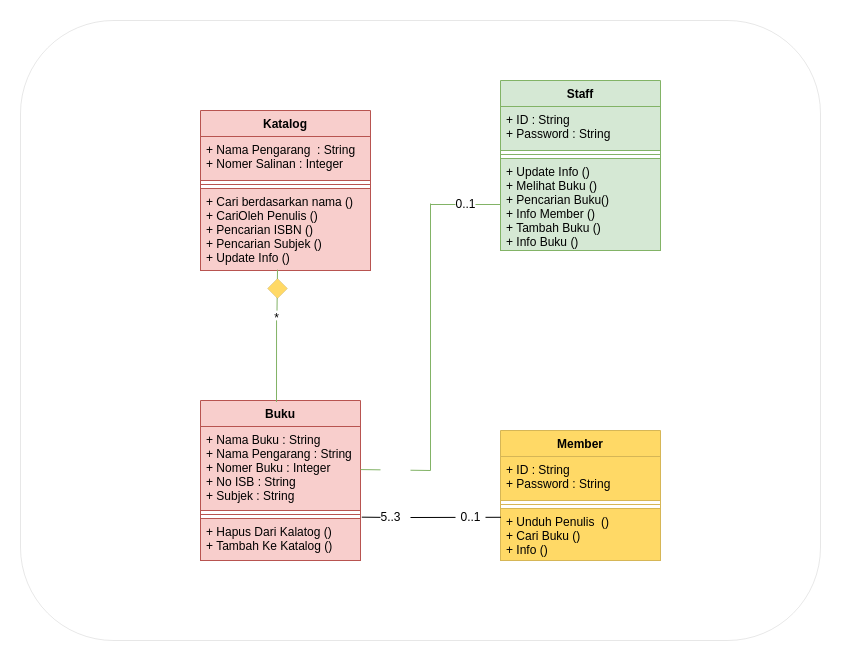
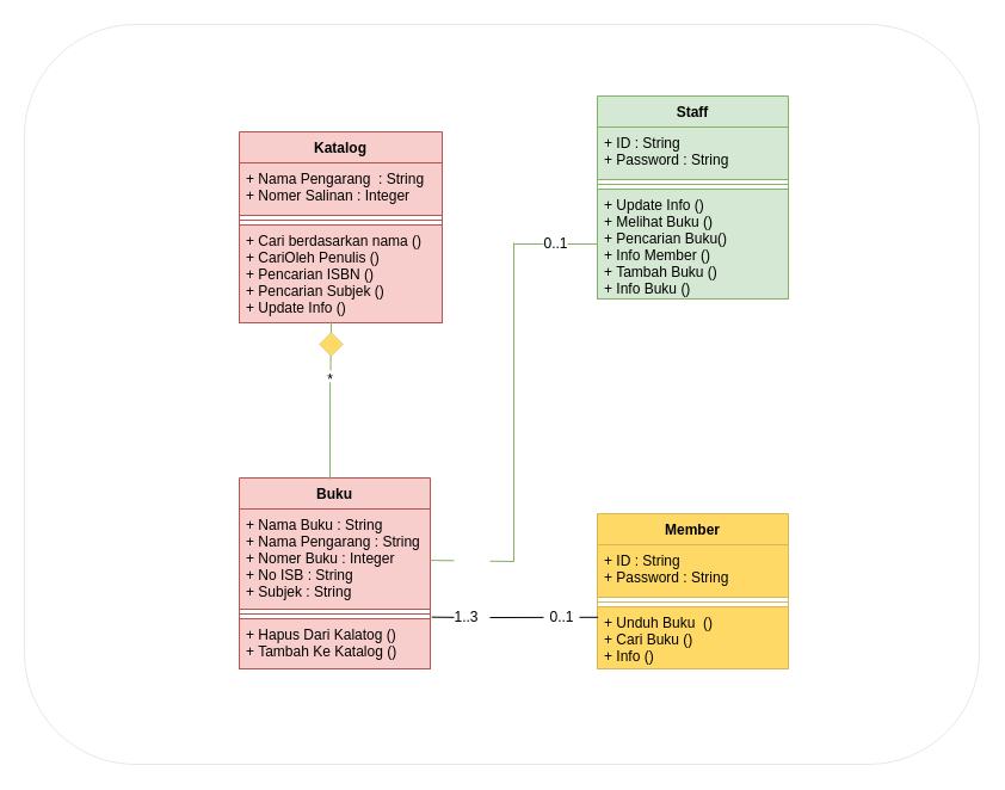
- <mxCell id="34" value="5..3" style="text;html=1;align=center;verticalAlign=middle;resizable=0;points=[];autosize=1;strokeColor=none;fillColor=none;" vertex="1" parent="1"><mxGeometry x="370" y="507" width="40" height="20" as="geometry" /></mxCell>
+ <mxCell id="34" value="1..3" style="text;html=1;align=center;verticalAlign=middle;resizable=0;points=[];autosize=1;strokeColor=none;fillColor=none;" vertex="1" parent="1"><mxGeometry x="370" y="507" width="40" height="20" as="geometry" /></mxCell>
- <mxCell id="18" value="+ Unduh Penulis  ()&#10;+ Cari Buku ()&#10;+ Info ()" style="text;strokeColor=#d6b656;fillColor=#FFD966;align=left;verticalAlign=top;spacingLeft=4;spacingRight=4;overflow=hidden;rotatable=0;points=[[0,0.5],[1,0.5]];portConstraint=eastwest;" vertex="1" parent="15"><mxGeometry y="78" width="160" height="52" as="geometry" /></mxCell>
+ <mxCell id="18" value="+ Unduh Buku  ()&#10;+ Cari Buku ()&#10;+ Info ()" style="text;strokeColor=#d6b656;fillColor=#FFD966;align=left;verticalAlign=top;spacingLeft=4;spacingRight=4;overflow=hidden;rotatable=0;points=[[0,0.5],[1,0.5]];portConstraint=eastwest;" vertex="1" parent="15"><mxGeometry y="78" width="160" height="52" as="geometry" /></mxCell>
